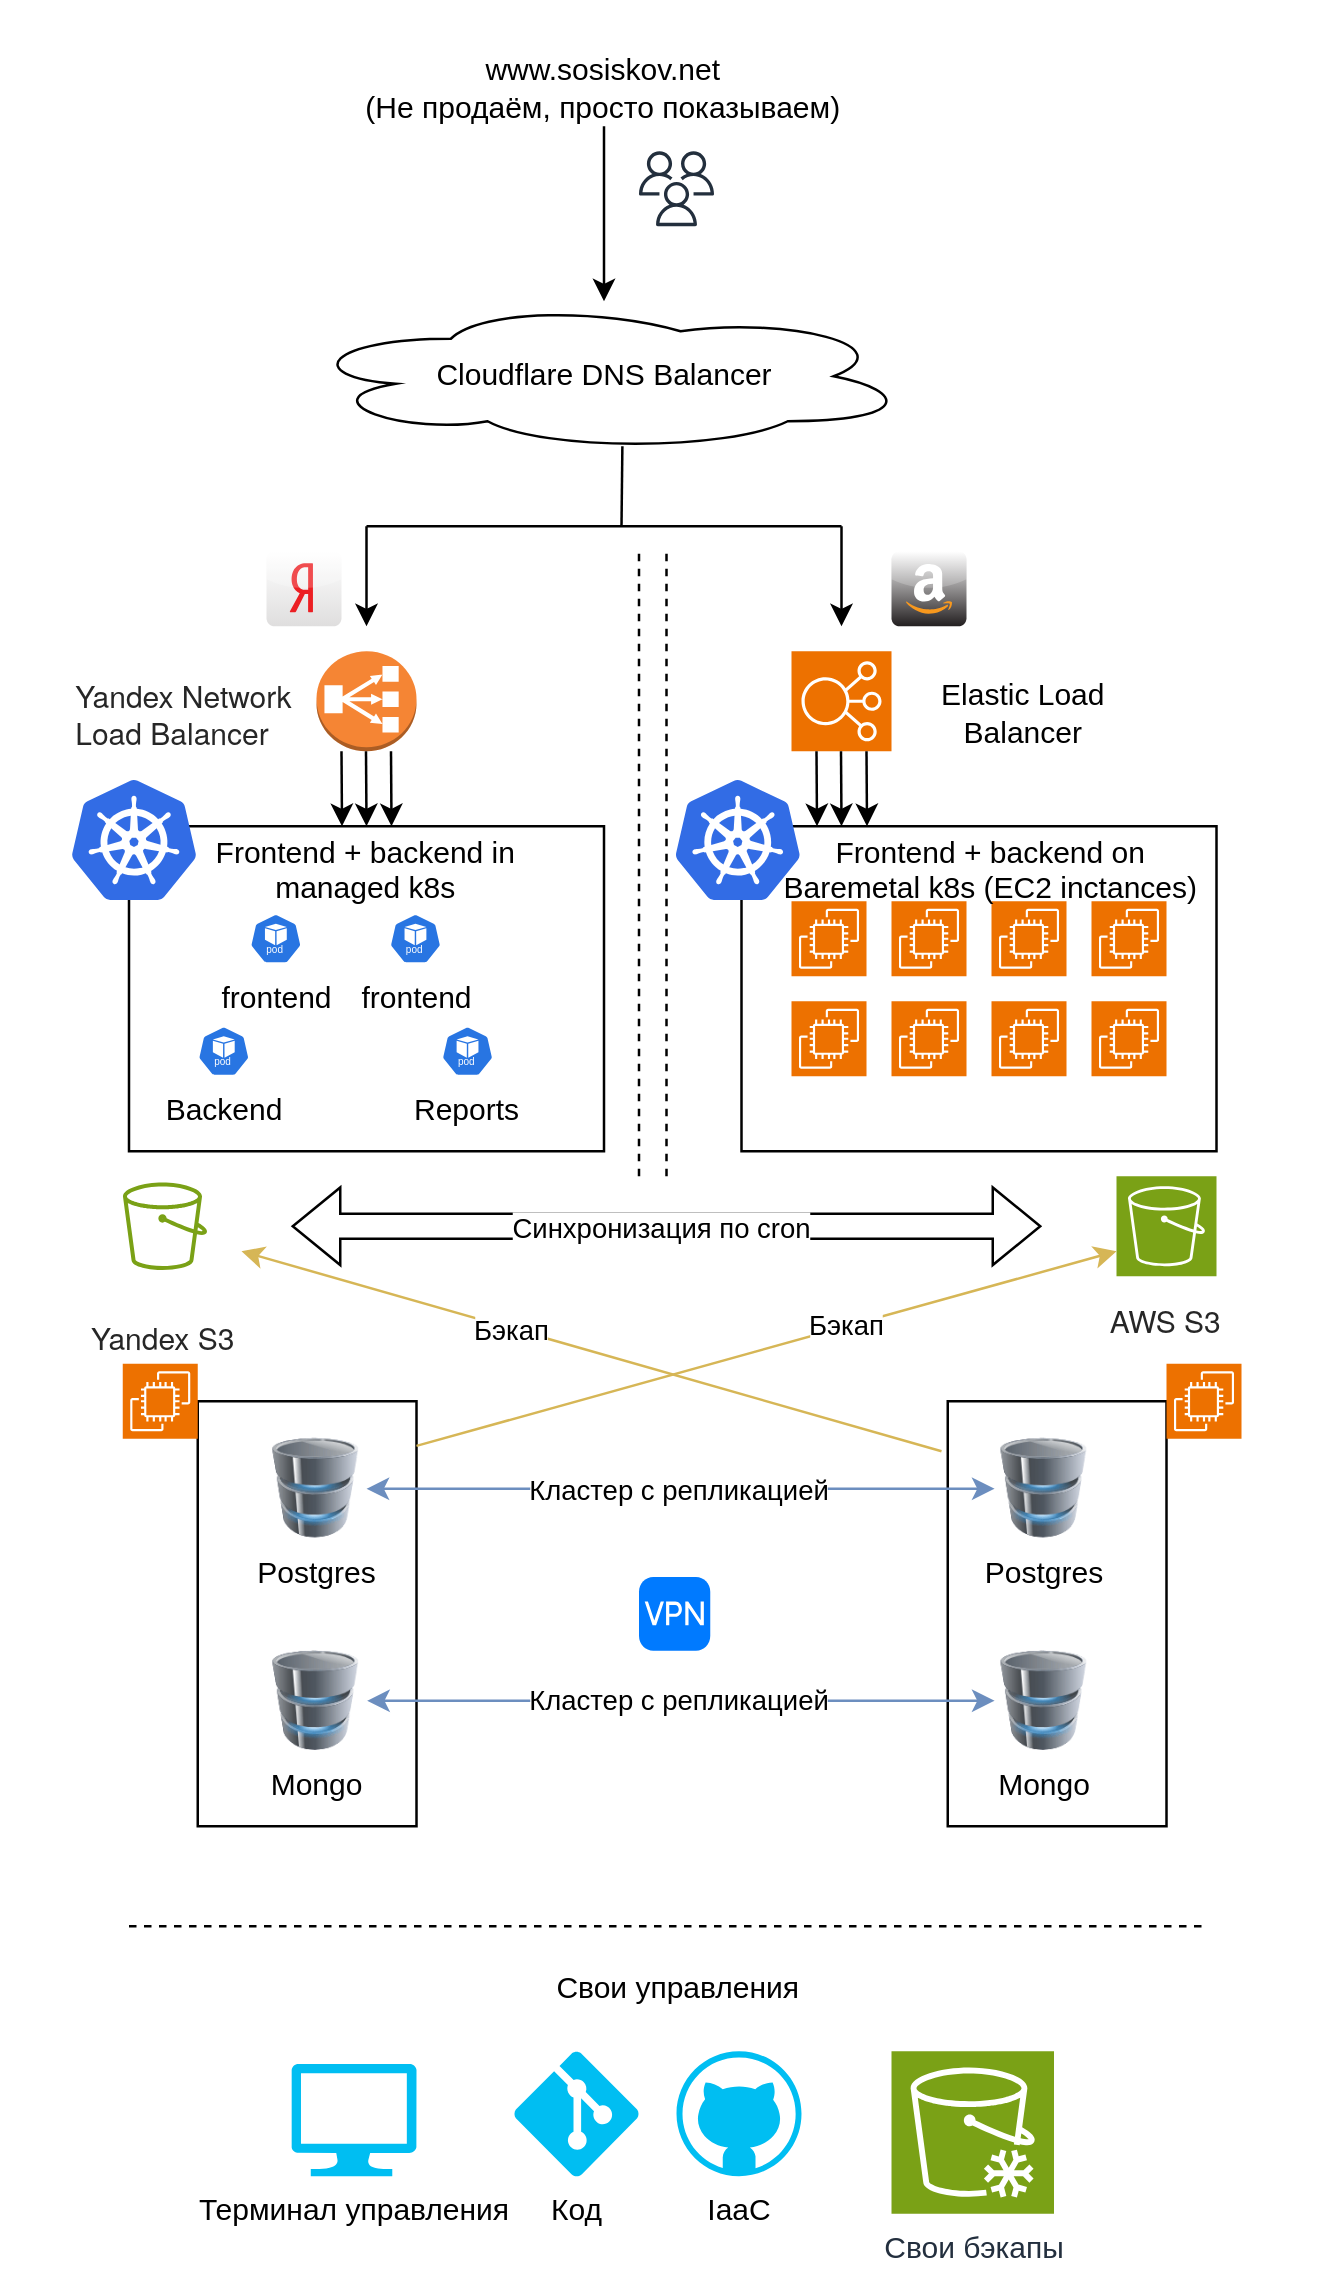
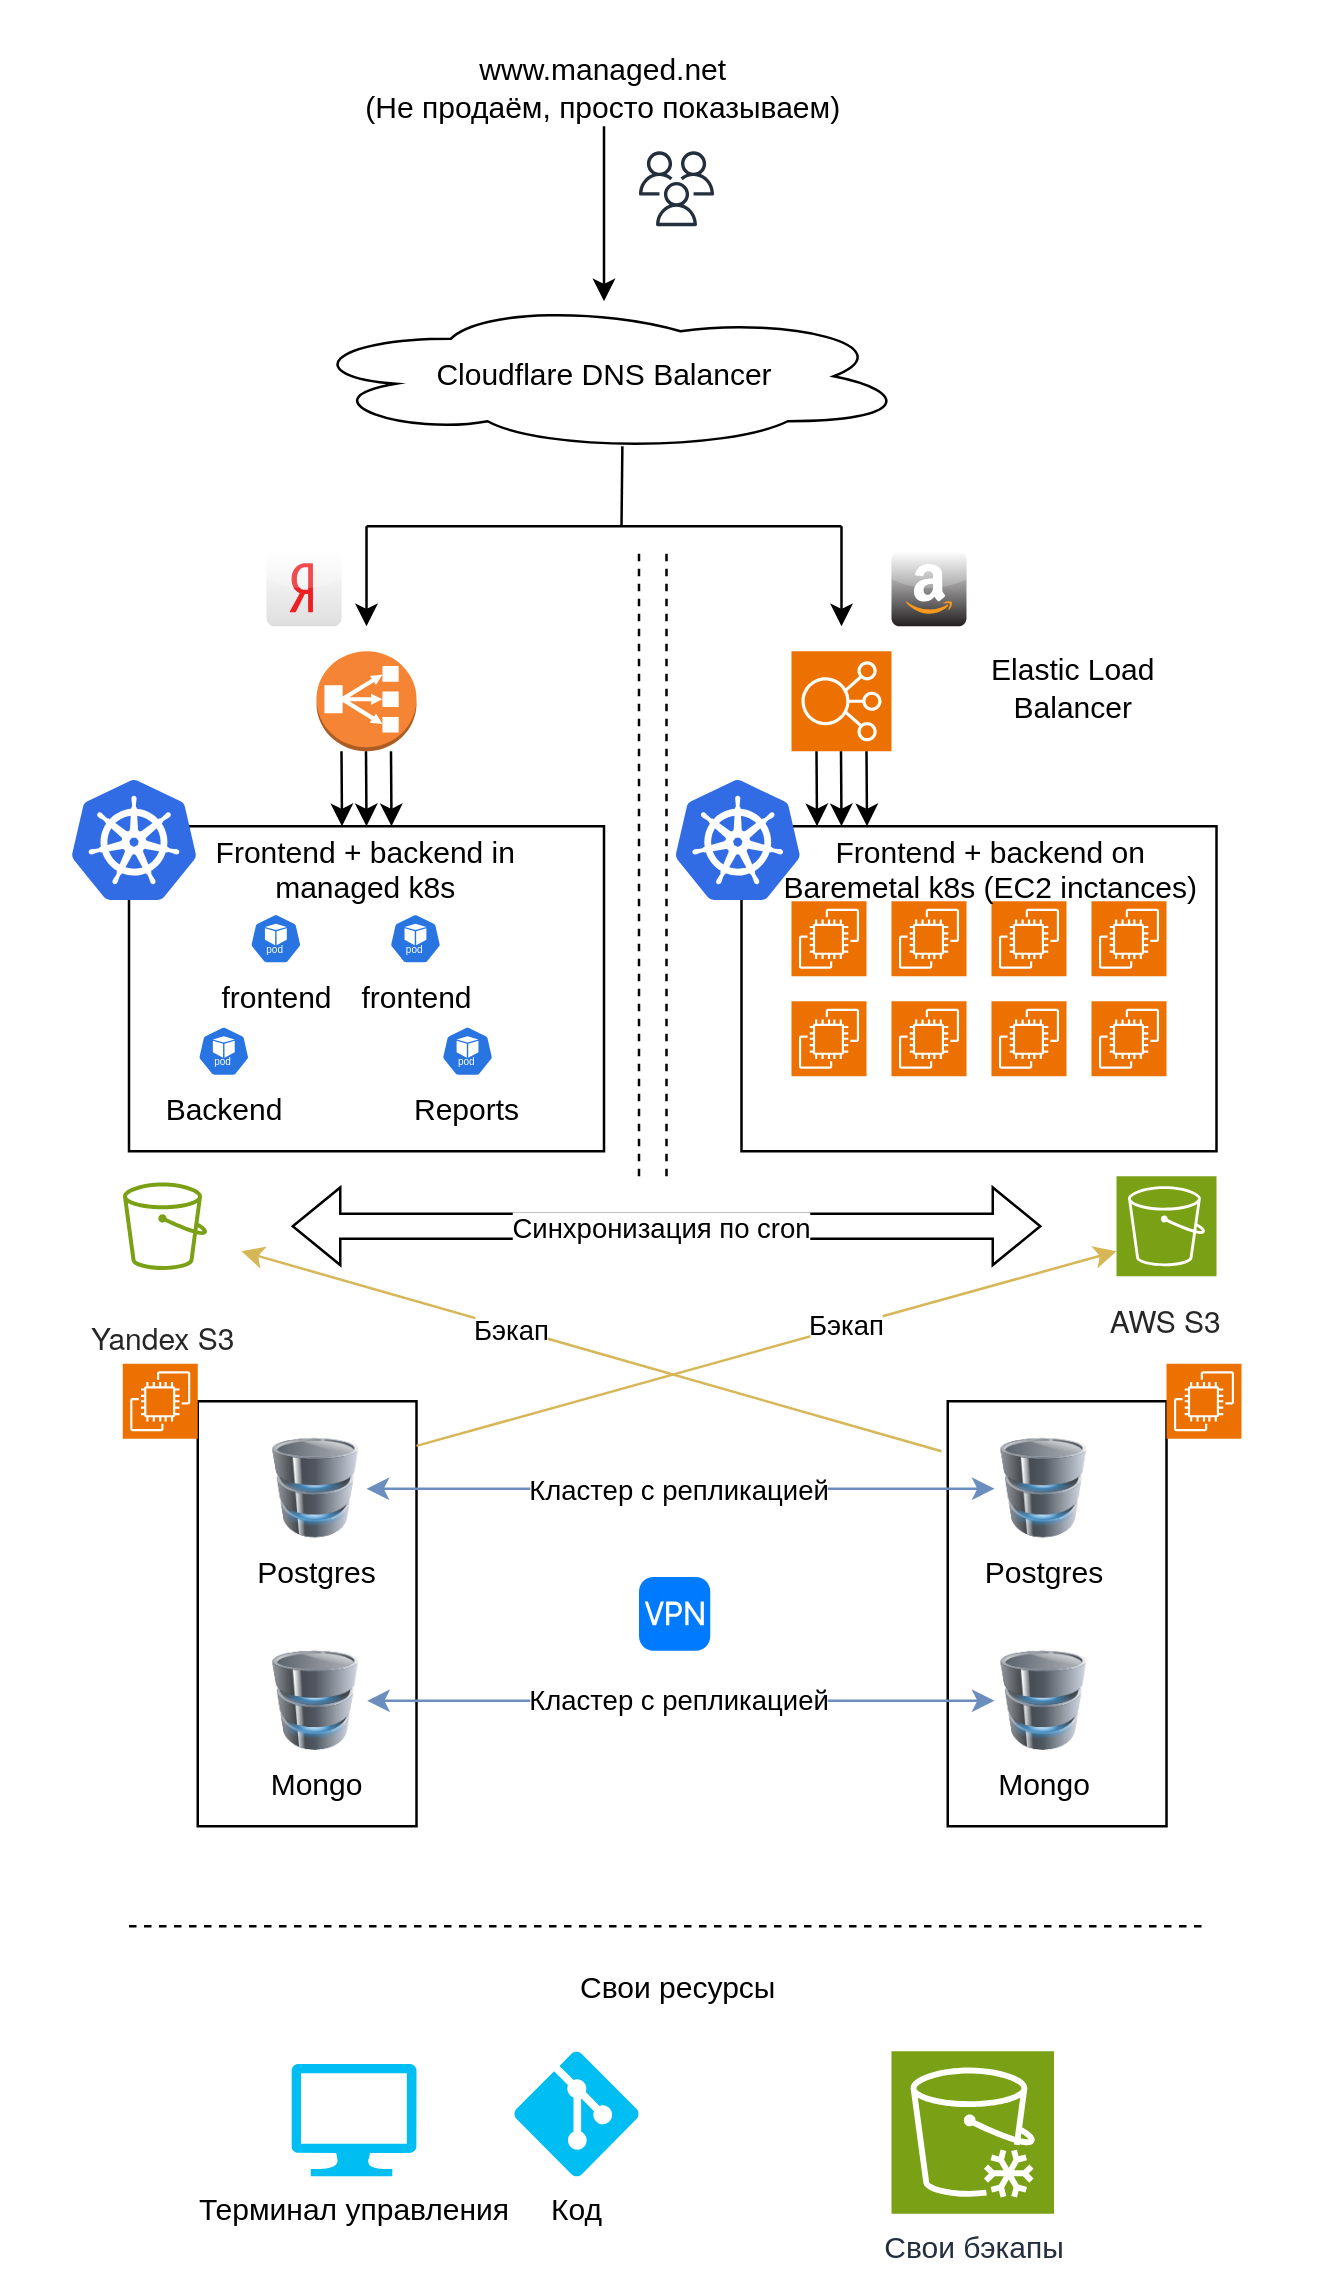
- <mxCell id="6" value="www.sosiskov.net&lt;div&gt;(Не продаём, просто показываем)&lt;/div&gt;" style="text;strokeColor=none;align=center;fillColor=none;html=1;verticalAlign=middle;whiteSpace=wrap;rounded=0;" vertex="1" parent="1"><mxGeometry x="106" y="20" width="270" height="30" as="geometry" /></mxCell>
+ <mxCell id="6" value="www.managed.net&lt;div&gt;(Не продаём, просто показываем)&lt;/div&gt;" style="text;strokeColor=none;align=center;fillColor=none;html=1;verticalAlign=middle;whiteSpace=wrap;rounded=0;" vertex="1" parent="1"><mxGeometry x="106" y="20" width="270" height="30" as="geometry" /></mxCell>
- <mxCell id="19" value="&lt;h1 style=&quot;box-sizing: inherit; margin: 0px; color: rgba(0, 0, 0, 0.85); font-size: var(--g-text-display-4-font-size); font-weight: var(--g-text-accent-font-weight); line-height: var(--g-text-display-4-line-height); position: relative; font-family: &amp;quot;YS Text&amp;quot;, &amp;quot;Helvetica Neue&amp;quot;, Arial, Helvetica, sans-serif; text-align: start; background-color: rgb(255, 255, 255);&quot; id=&quot;g-uniq-74722&quot; class=&quot;pc-header-block__title&quot;&gt;&lt;span style=&quot;box-sizing: inherit;&quot;&gt;Yandex Network Load Balancer&lt;/span&gt;&lt;/h1&gt;" style="text;strokeColor=none;align=center;fillColor=none;html=1;verticalAlign=middle;whiteSpace=wrap;rounded=0;" vertex="1" parent="1"><mxGeometry x="28.5" y="270" width="90" height="30" as="geometry" /></mxCell>
- <mxCell id="18" value="Elastic Load Balancer" style="text;strokeColor=none;align=center;fillColor=none;html=1;verticalAlign=middle;whiteSpace=wrap;rounded=0;" vertex="1" parent="1"><mxGeometry x="363.5" y="270" width="90" height="30" as="geometry" /></mxCell>
+ <mxCell id="18" value="Elastic Load Balancer" style="text;strokeColor=none;align=center;fillColor=none;html=1;verticalAlign=middle;whiteSpace=wrap;rounded=0;" vertex="1" parent="1"><mxGeometry x="383.5" y="260" width="90" height="30" as="geometry" /></mxCell>
- <mxCell id="67" value="Свои управления" style="text;strokeColor=none;align=center;fillColor=none;html=1;verticalAlign=middle;whiteSpace=wrap;rounded=0;" vertex="1" parent="1"><mxGeometry x="136" y="780" width="270" height="30" as="geometry" /></mxCell>
+ <mxCell id="67" value="Свои ресурсы" style="text;strokeColor=none;align=center;fillColor=none;html=1;verticalAlign=middle;whiteSpace=wrap;rounded=0;" vertex="1" parent="1"><mxGeometry x="136" y="780" width="270" height="30" as="geometry" /></mxCell>
- <mxCell id="68" value="IaaC" style="verticalLabelPosition=bottom;html=1;verticalAlign=top;align=center;strokeColor=none;fillColor=#00BEF2;shape=mxgraph.azure.github_code;pointerEvents=1;" vertex="1" parent="1"><mxGeometry x="270" y="820" width="50" height="50" as="geometry" /></mxCell>
